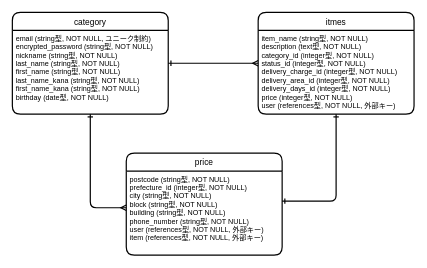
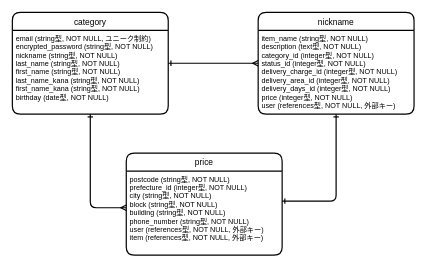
- <mxCell id="4" value="itmes" style="swimlane;childLayout=stackLayout;horizontal=1;startSize=30;horizontalStack=0;rounded=1;fontSize=14;fontStyle=0;strokeWidth=2;resizeParent=0;resizeLast=1;shadow=0;dashed=0;align=center;" parent="1" vertex="1"><mxGeometry x="430" y="20" width="260" height="170" as="geometry" /></mxCell>
+ <mxCell id="4" value="nickname" style="swimlane;childLayout=stackLayout;horizontal=1;startSize=30;horizontalStack=0;rounded=1;fontSize=14;fontStyle=0;strokeWidth=2;resizeParent=0;resizeLast=1;shadow=0;dashed=0;align=center;" parent="1" vertex="1"><mxGeometry x="430" y="20" width="260" height="170" as="geometry" /></mxCell>
